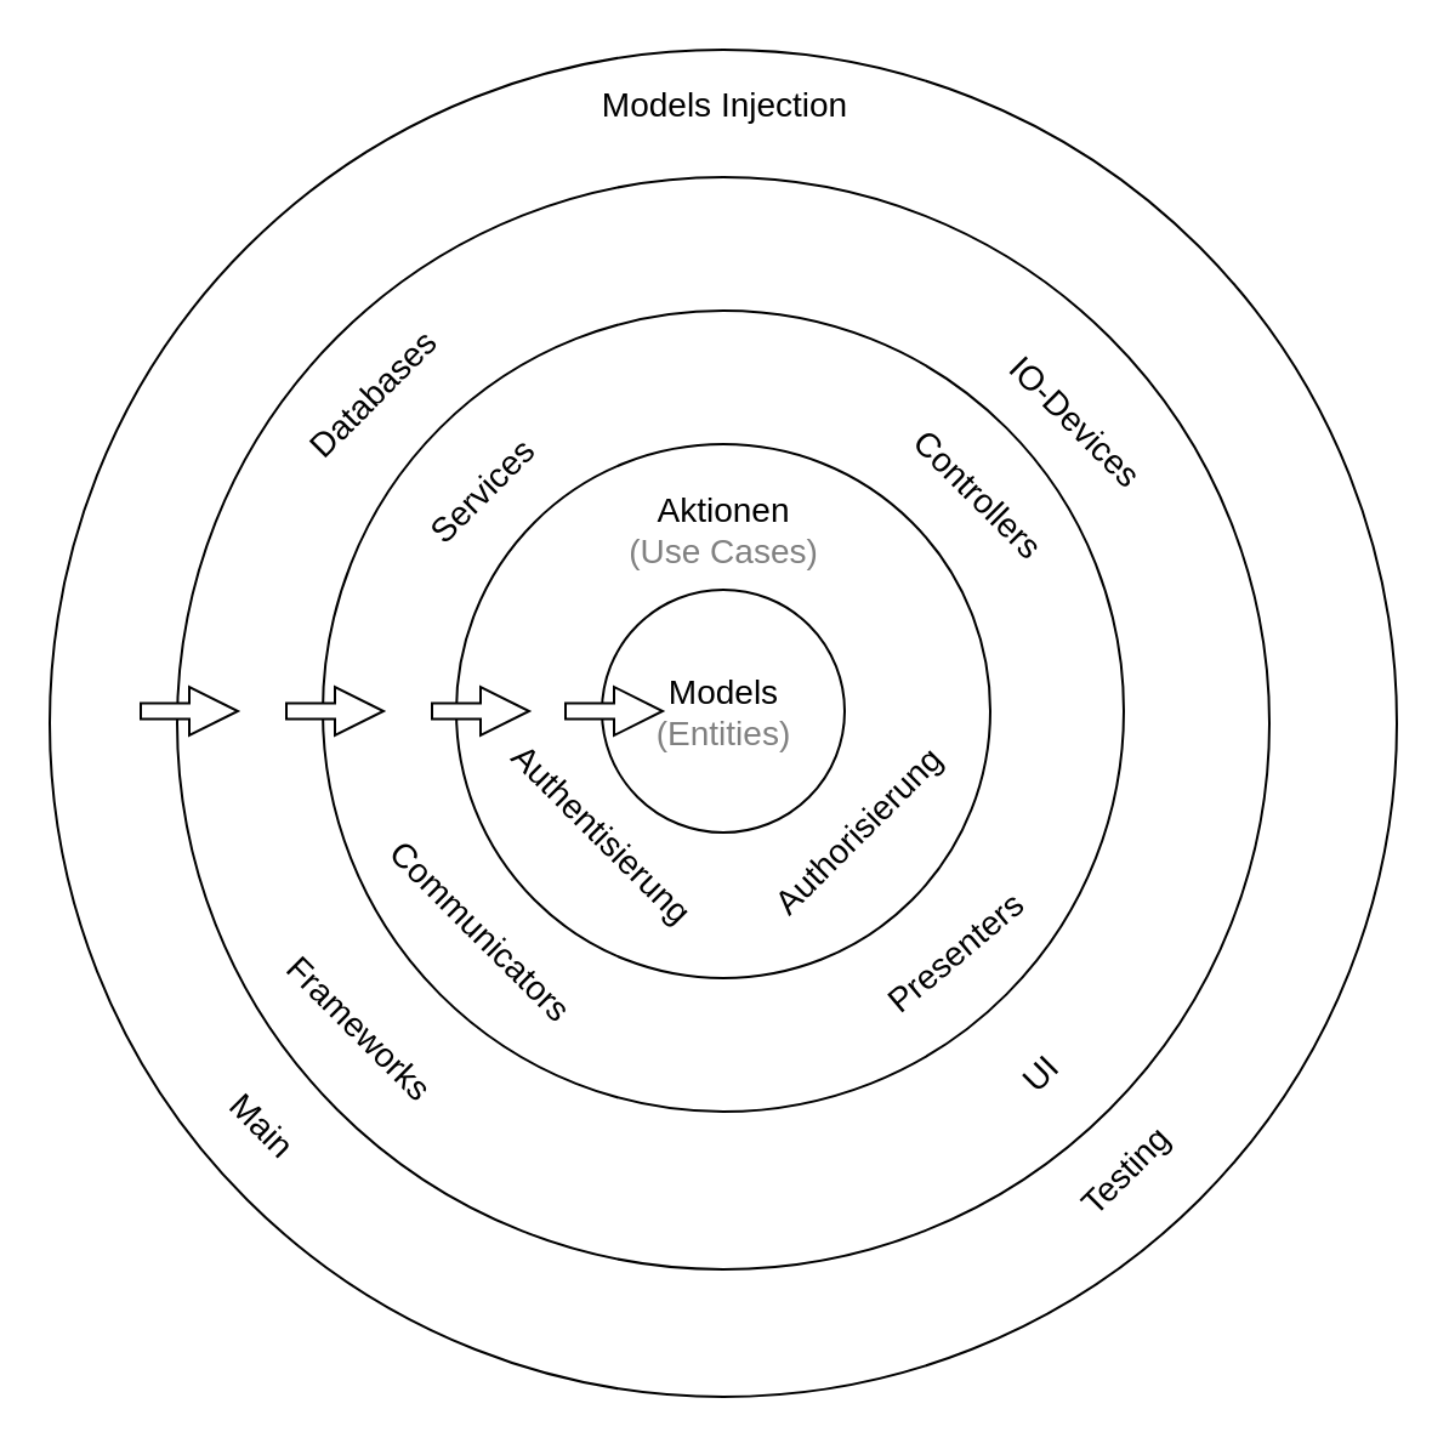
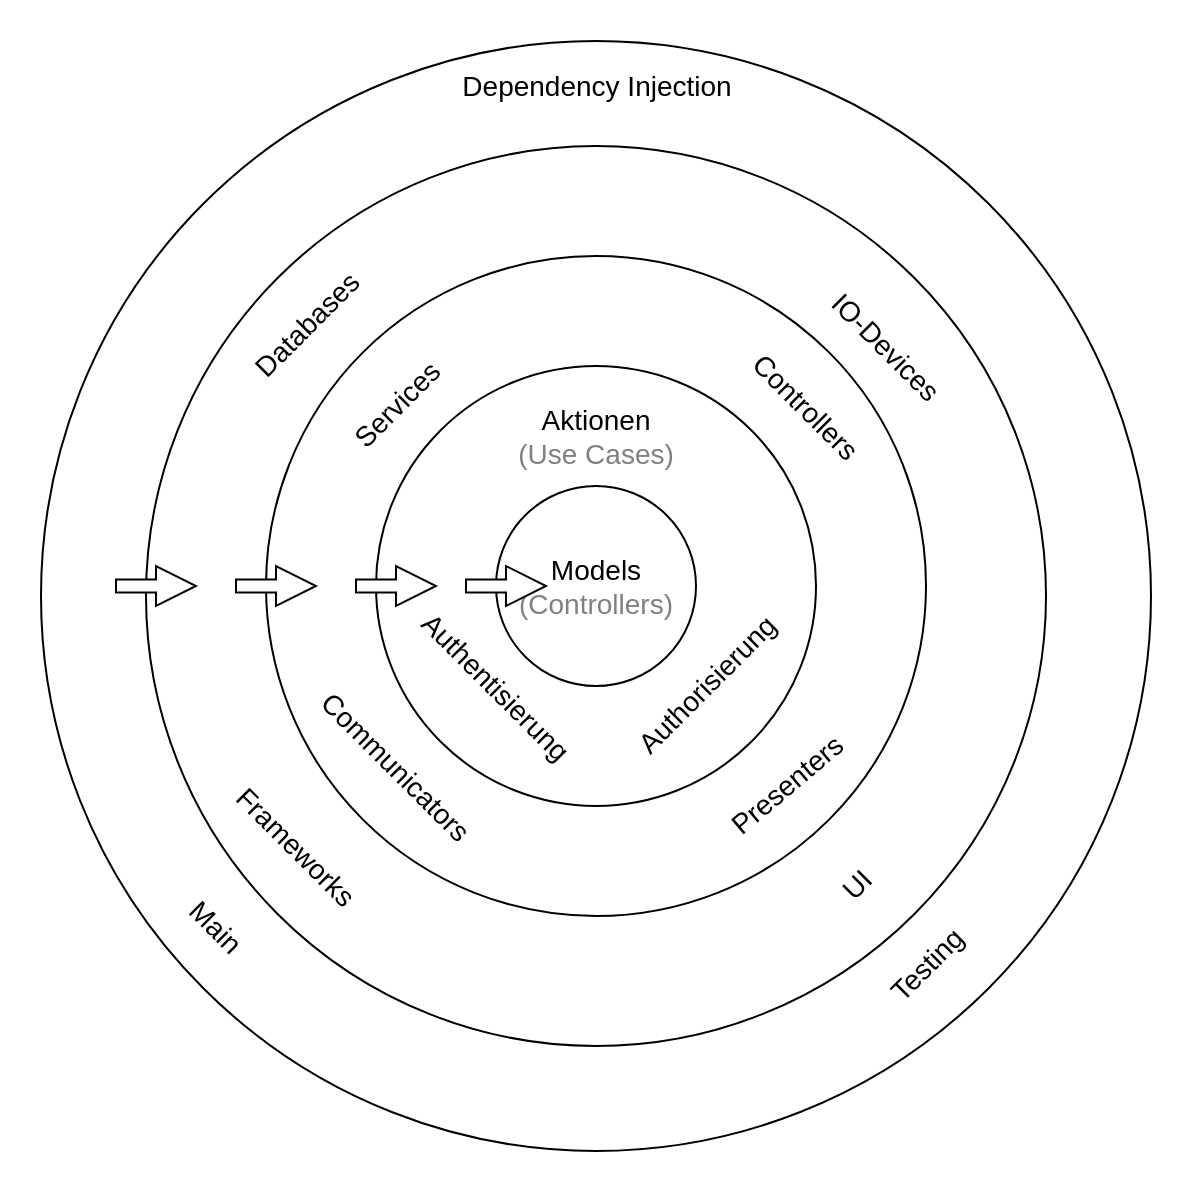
- <mxCell id="20" value="Models Injection" style="text;html=1;align=center;verticalAlign=middle;resizable=0;points=[];autosize=1;fontSize=14;" vertex="1" parent="1"><mxGeometry x="222.5" y="32.5" width="150" height="20" as="geometry" /></mxCell>
+ <mxCell id="20" value="Dependency Injection" style="text;html=1;align=center;verticalAlign=middle;resizable=0;points=[];autosize=1;fontSize=14;" vertex="1" parent="1"><mxGeometry x="222.5" y="32.5" width="150" height="20" as="geometry" /></mxCell>
- <mxCell id="6" value="Models&lt;br style=&quot;font-size: 14px;&quot;&gt;&lt;font color=&quot;#808080&quot; style=&quot;font-size: 14px;&quot;&gt;(Entities)&lt;/font&gt;" style="ellipse;whiteSpace=wrap;html=1;aspect=fixed;fontSize=14;" vertex="1" parent="1"><mxGeometry x="247.5" y="242.5" width="100" height="100" as="geometry" /></mxCell>
+ <mxCell id="6" value="Models&lt;br style=&quot;font-size: 14px;&quot;&gt;&lt;font color=&quot;#808080&quot; style=&quot;font-size: 14px;&quot;&gt;(Controllers)&lt;/font&gt;" style="ellipse;whiteSpace=wrap;html=1;aspect=fixed;fontSize=14;" vertex="1" parent="1"><mxGeometry x="247.5" y="242.5" width="100" height="100" as="geometry" /></mxCell>
